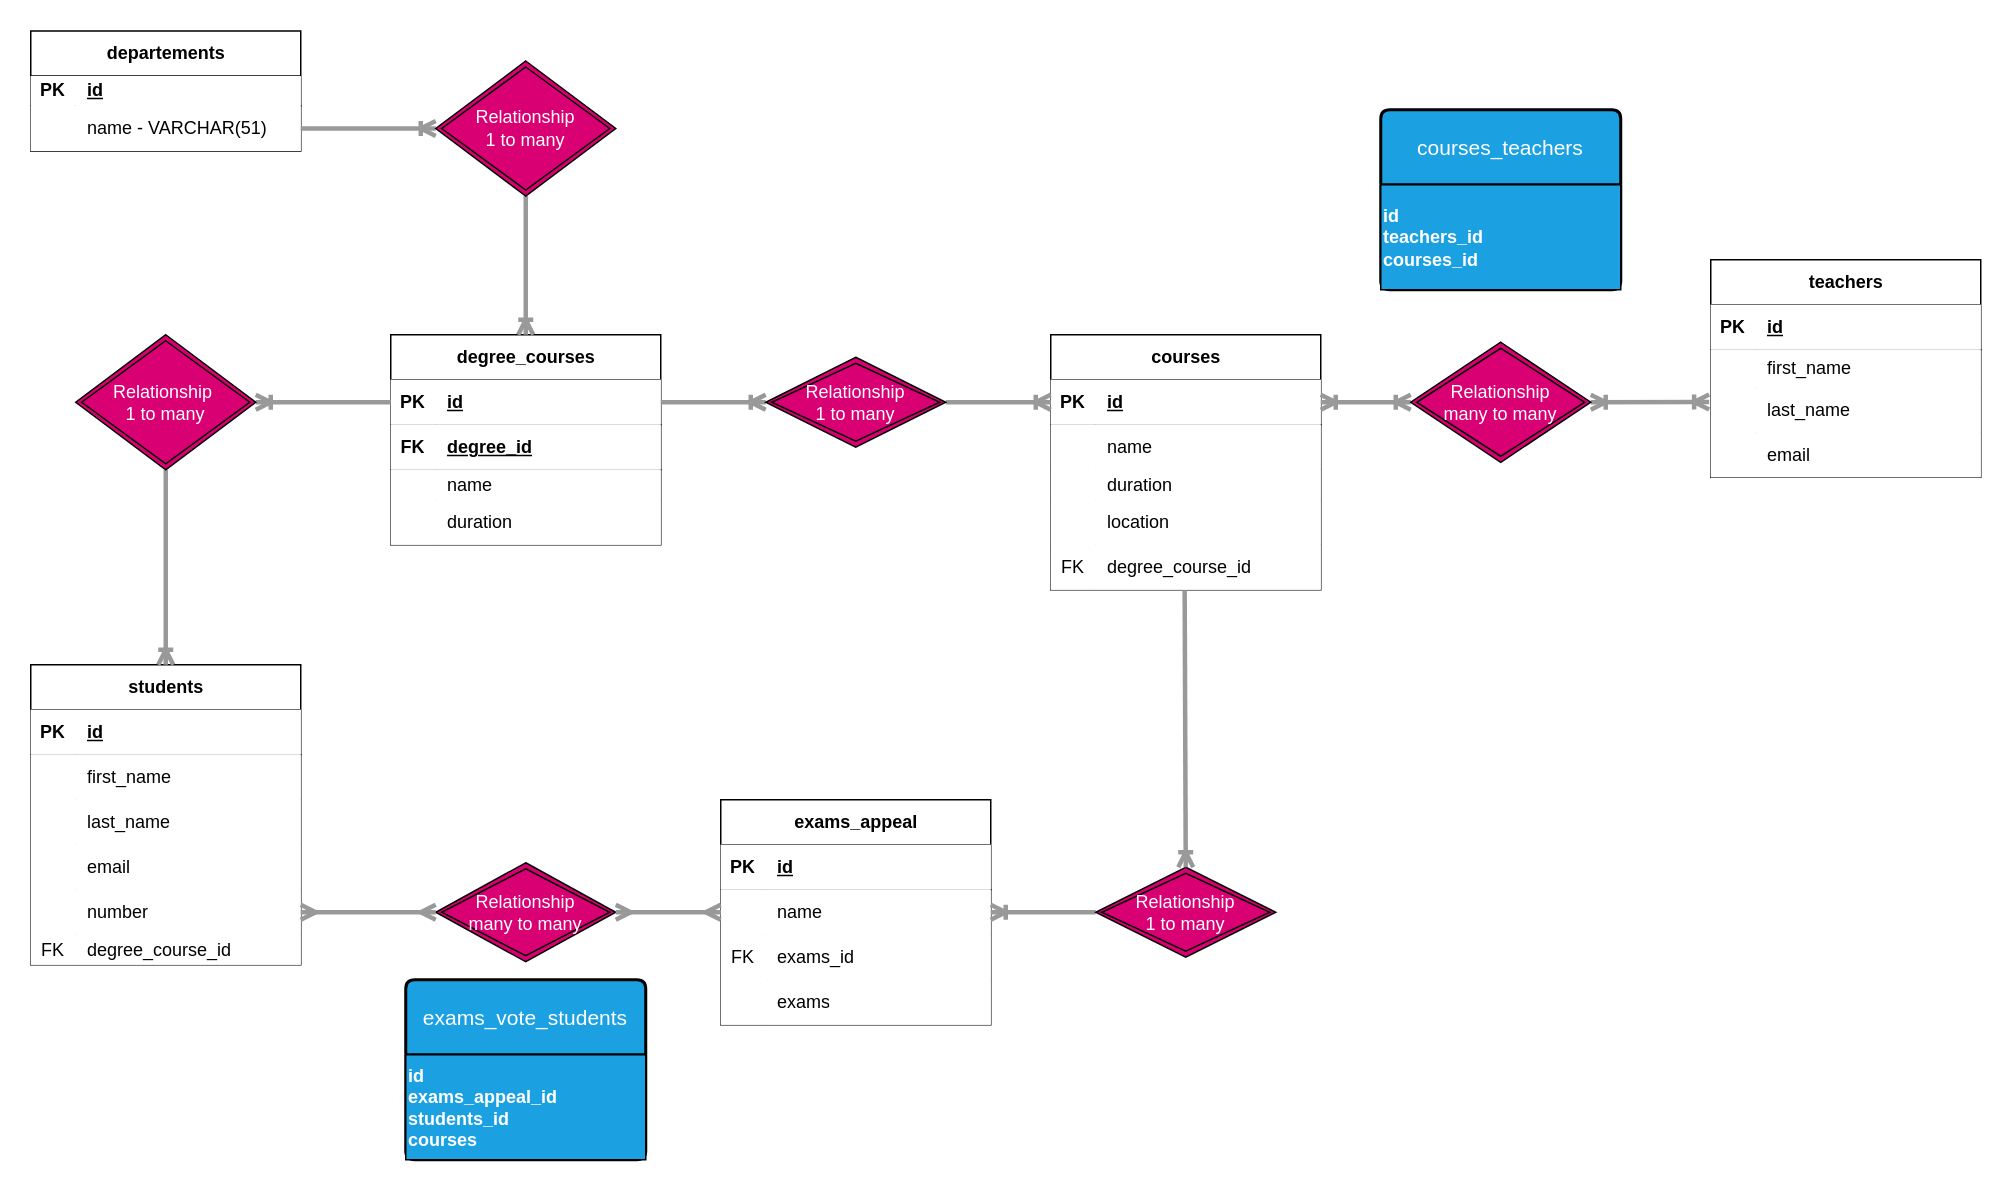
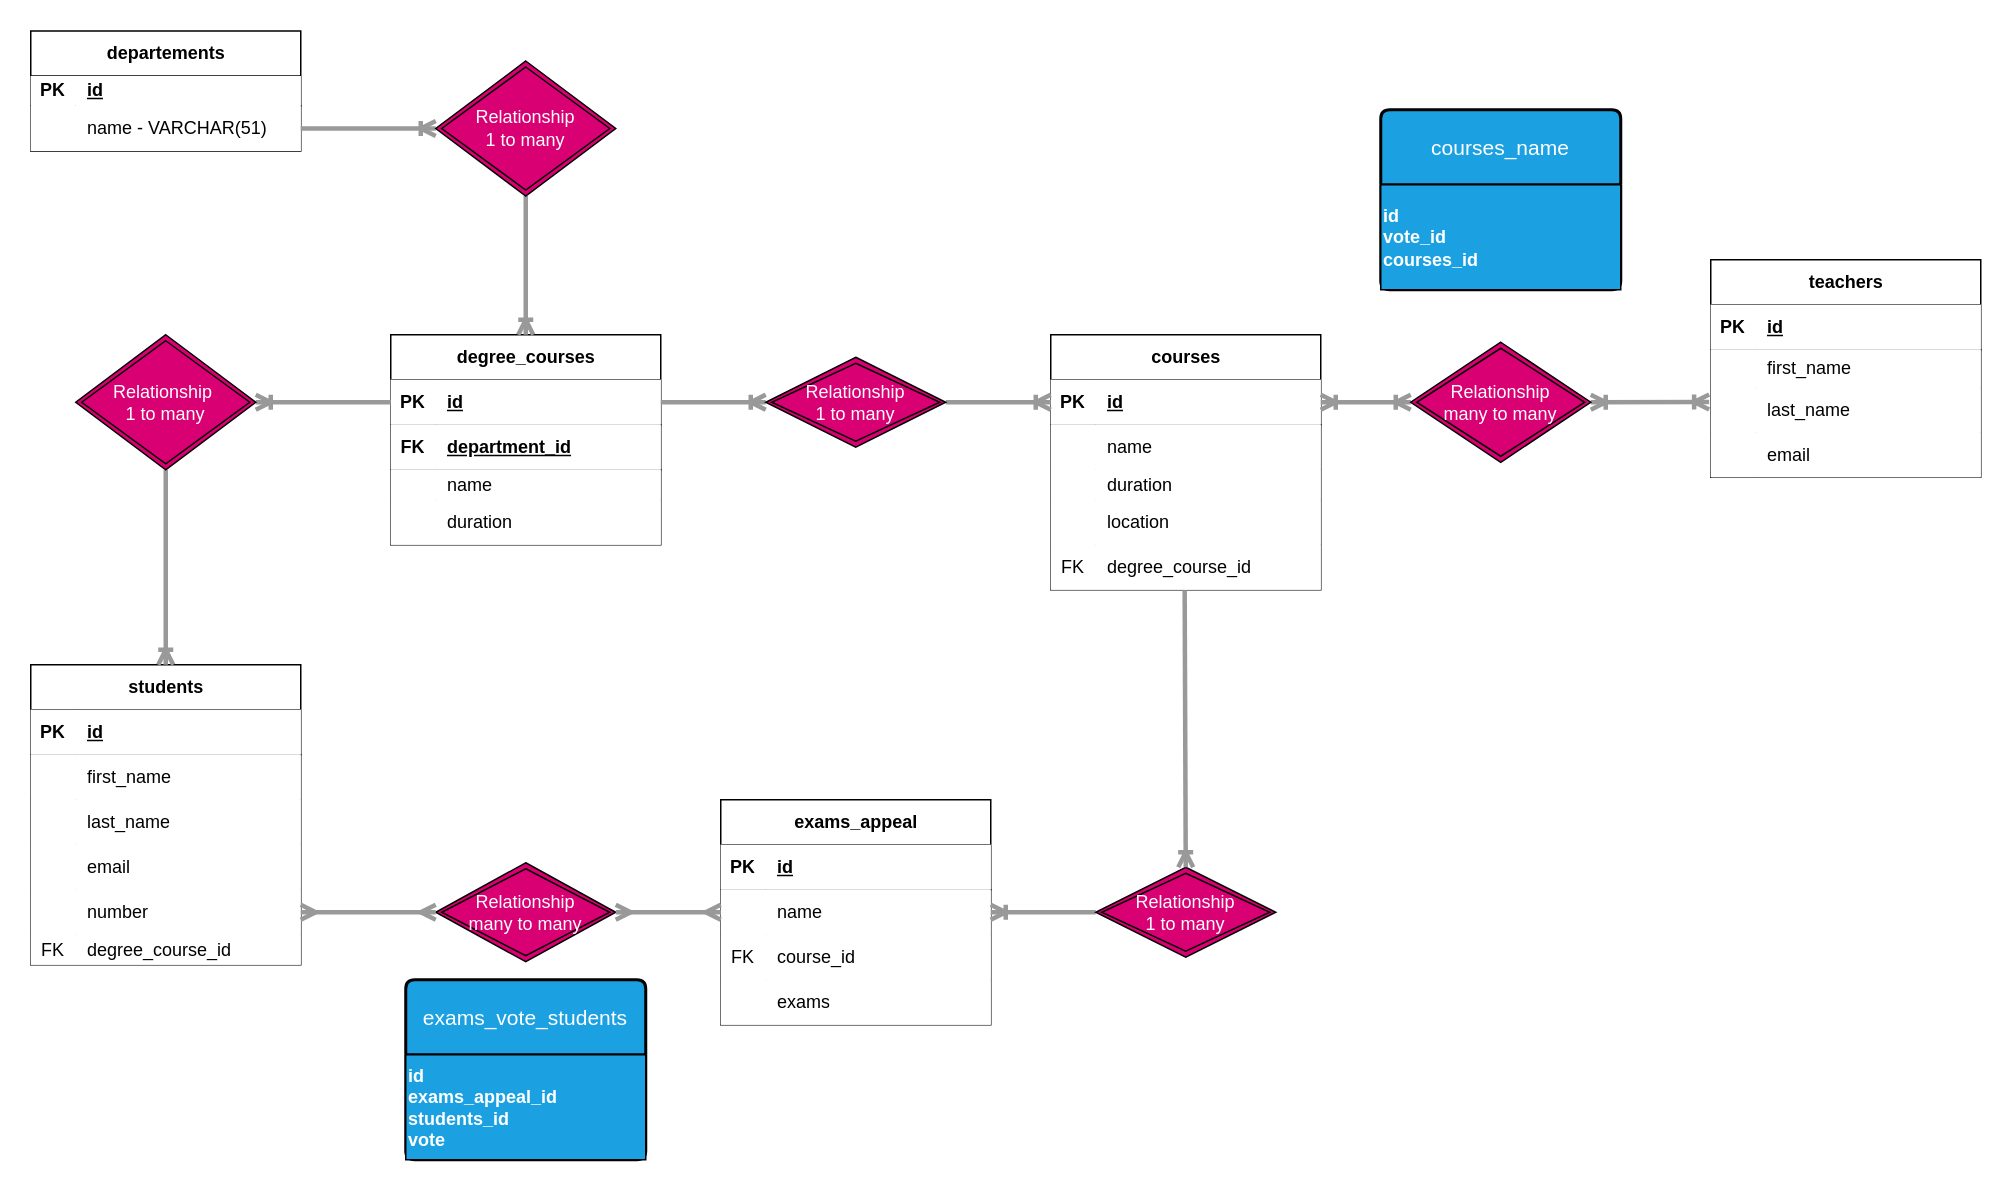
- <mxCell id="103" value="courses_teachers" style="swimlane;childLayout=stackLayout;horizontal=1;startSize=50;horizontalStack=0;rounded=1;fontSize=14;fontStyle=0;strokeWidth=2;resizeParent=0;resizeLast=1;shadow=0;dashed=0;align=center;arcSize=4;whiteSpace=wrap;html=1;fillColor=#1ba1e2;fontColor=#ffffff;strokeColor=default;labelBackgroundColor=none;" parent="1" vertex="1"><mxGeometry x="920" y="72.5" width="160" height="120" as="geometry" /></mxCell>
+ <mxCell id="103" value="courses_name" style="swimlane;childLayout=stackLayout;horizontal=1;startSize=50;horizontalStack=0;rounded=1;fontSize=14;fontStyle=0;strokeWidth=2;resizeParent=0;resizeLast=1;shadow=0;dashed=0;align=center;arcSize=4;whiteSpace=wrap;html=1;fillColor=#1ba1e2;fontColor=#ffffff;strokeColor=default;labelBackgroundColor=none;" parent="1" vertex="1"><mxGeometry x="920" y="72.5" width="160" height="120" as="geometry" /></mxCell>
- <mxCell id="104" value="&lt;b&gt;id&lt;br&gt;teachers_id&lt;br&gt;courses_id&lt;br&gt;&lt;/b&gt;" style="text;html=1;align=left;verticalAlign=middle;resizable=0;points=[];autosize=1;strokeColor=default;fillColor=#1ba1e2;fontColor=#ffffff;labelBackgroundColor=none;" parent="103" vertex="1"><mxGeometry y="50" width="160" height="70" as="geometry" /></mxCell>
+ <mxCell id="104" value="&lt;b&gt;id&lt;br&gt;vote_id&lt;br&gt;courses_id&lt;br&gt;&lt;/b&gt;" style="text;html=1;align=left;verticalAlign=middle;resizable=0;points=[];autosize=1;strokeColor=default;fillColor=#1ba1e2;fontColor=#ffffff;labelBackgroundColor=none;" parent="103" vertex="1"><mxGeometry y="50" width="160" height="70" as="geometry" /></mxCell>
- <mxCell id="15" value="degree_id" style="shape=partialRectangle;connectable=0;fillColor=#FFFFFF;top=0;left=0;bottom=0;right=0;align=left;spacingLeft=6;fontStyle=5;overflow=hidden;whiteSpace=wrap;html=1;gradientColor=none;strokeColor=default;labelBackgroundColor=none;fontColor=#000000;" parent="13" vertex="1"><mxGeometry x="30" width="150" height="30" as="geometry"><mxRectangle width="150" height="30" as="alternateBounds" /></mxGeometry></mxCell>
+ <mxCell id="15" value="department_id" style="shape=partialRectangle;connectable=0;fillColor=#FFFFFF;top=0;left=0;bottom=0;right=0;align=left;spacingLeft=6;fontStyle=5;overflow=hidden;whiteSpace=wrap;html=1;gradientColor=none;strokeColor=default;labelBackgroundColor=none;fontColor=#000000;" parent="13" vertex="1"><mxGeometry x="30" width="150" height="30" as="geometry"><mxRectangle width="150" height="30" as="alternateBounds" /></mxGeometry></mxCell>
- <mxCell id="79" value="exams_id" style="shape=partialRectangle;connectable=0;fillColor=#FFFFFF;top=0;left=0;bottom=0;right=0;align=left;spacingLeft=6;overflow=hidden;whiteSpace=wrap;html=1;fontColor=#000000;strokeColor=default;labelBackgroundColor=none;" parent="77" vertex="1"><mxGeometry x="30" width="150" height="30" as="geometry"><mxRectangle width="150" height="30" as="alternateBounds" /></mxGeometry></mxCell>
+ <mxCell id="79" value="course_id" style="shape=partialRectangle;connectable=0;fillColor=#FFFFFF;top=0;left=0;bottom=0;right=0;align=left;spacingLeft=6;overflow=hidden;whiteSpace=wrap;html=1;fontColor=#000000;strokeColor=default;labelBackgroundColor=none;" parent="77" vertex="1"><mxGeometry x="30" width="150" height="30" as="geometry"><mxRectangle width="150" height="30" as="alternateBounds" /></mxGeometry></mxCell>
- <mxCell id="102" value="&lt;b&gt;id&lt;br&gt;exams_appeal_id&lt;br&gt;students_id&lt;br&gt;courses&lt;br&gt;&lt;/b&gt;" style="text;html=1;align=left;verticalAlign=middle;resizable=0;points=[];autosize=1;strokeColor=default;fillColor=#1ba1e2;fontColor=#ffffff;labelBackgroundColor=none;" parent="101" vertex="1"><mxGeometry y="50" width="160" height="70" as="geometry" /></mxCell>
+ <mxCell id="102" value="&lt;b&gt;id&lt;br&gt;exams_appeal_id&lt;br&gt;students_id&lt;br&gt;vote&lt;br&gt;&lt;/b&gt;" style="text;html=1;align=left;verticalAlign=middle;resizable=0;points=[];autosize=1;strokeColor=default;fillColor=#1ba1e2;fontColor=#ffffff;labelBackgroundColor=none;" parent="101" vertex="1"><mxGeometry y="50" width="160" height="70" as="geometry" /></mxCell>
